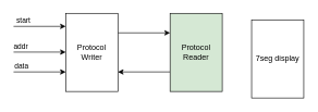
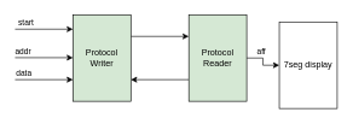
- <mxCell id="3" value="&lt;div&gt;Protocol&lt;/div&gt;&lt;div&gt;Writer&lt;/div&gt;" style="rounded=0;whiteSpace=wrap;html=1;" vertex="1" parent="1"><mxGeometry x="100" y="20" width="80" height="120" as="geometry" /></mxCell>
+ <mxCell id="3" value="&lt;div&gt;Protocol&lt;/div&gt;&lt;div&gt;Writer&lt;/div&gt;" style="rounded=0;whiteSpace=wrap;html=1;fillColor=#d5e8d4;" vertex="1" parent="1"><mxGeometry x="100" y="20" width="80" height="120" as="geometry" /></mxCell>
+ <mxCell id="4" style="edgeStyle=orthogonalEdgeStyle;rounded=0;orthogonalLoop=1;jettySize=auto;html=1;exitX=1;exitY=0.5;exitDx=0;exitDy=0;entryX=0;entryY=0.5;entryDx=0;entryDy=0;" edge="1" parent="1" source="7" target="8"><mxGeometry relative="1" as="geometry" /></mxCell>
+ <mxCell id="5" value="aff" style="edgeLabel;html=1;align=center;verticalAlign=middle;resizable=0;points=[];" vertex="1" connectable="0" parent="4"><mxGeometry x="-0.298" relative="1" as="geometry"><mxPoint y="-10" as="offset" /></mxGeometry></mxCell>
